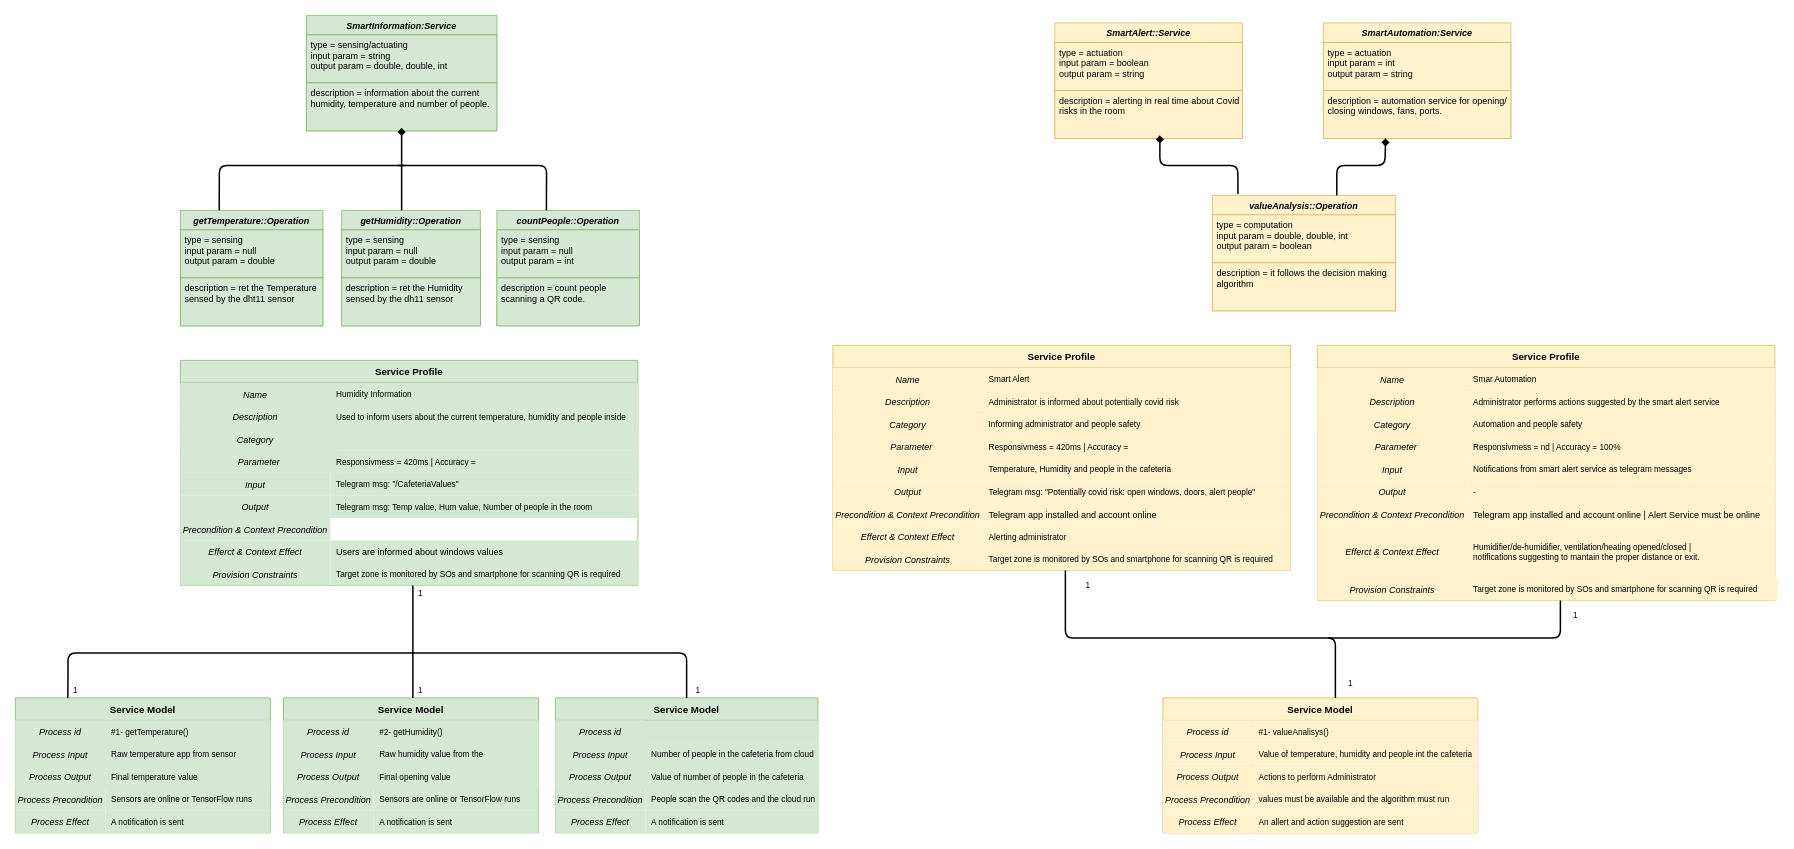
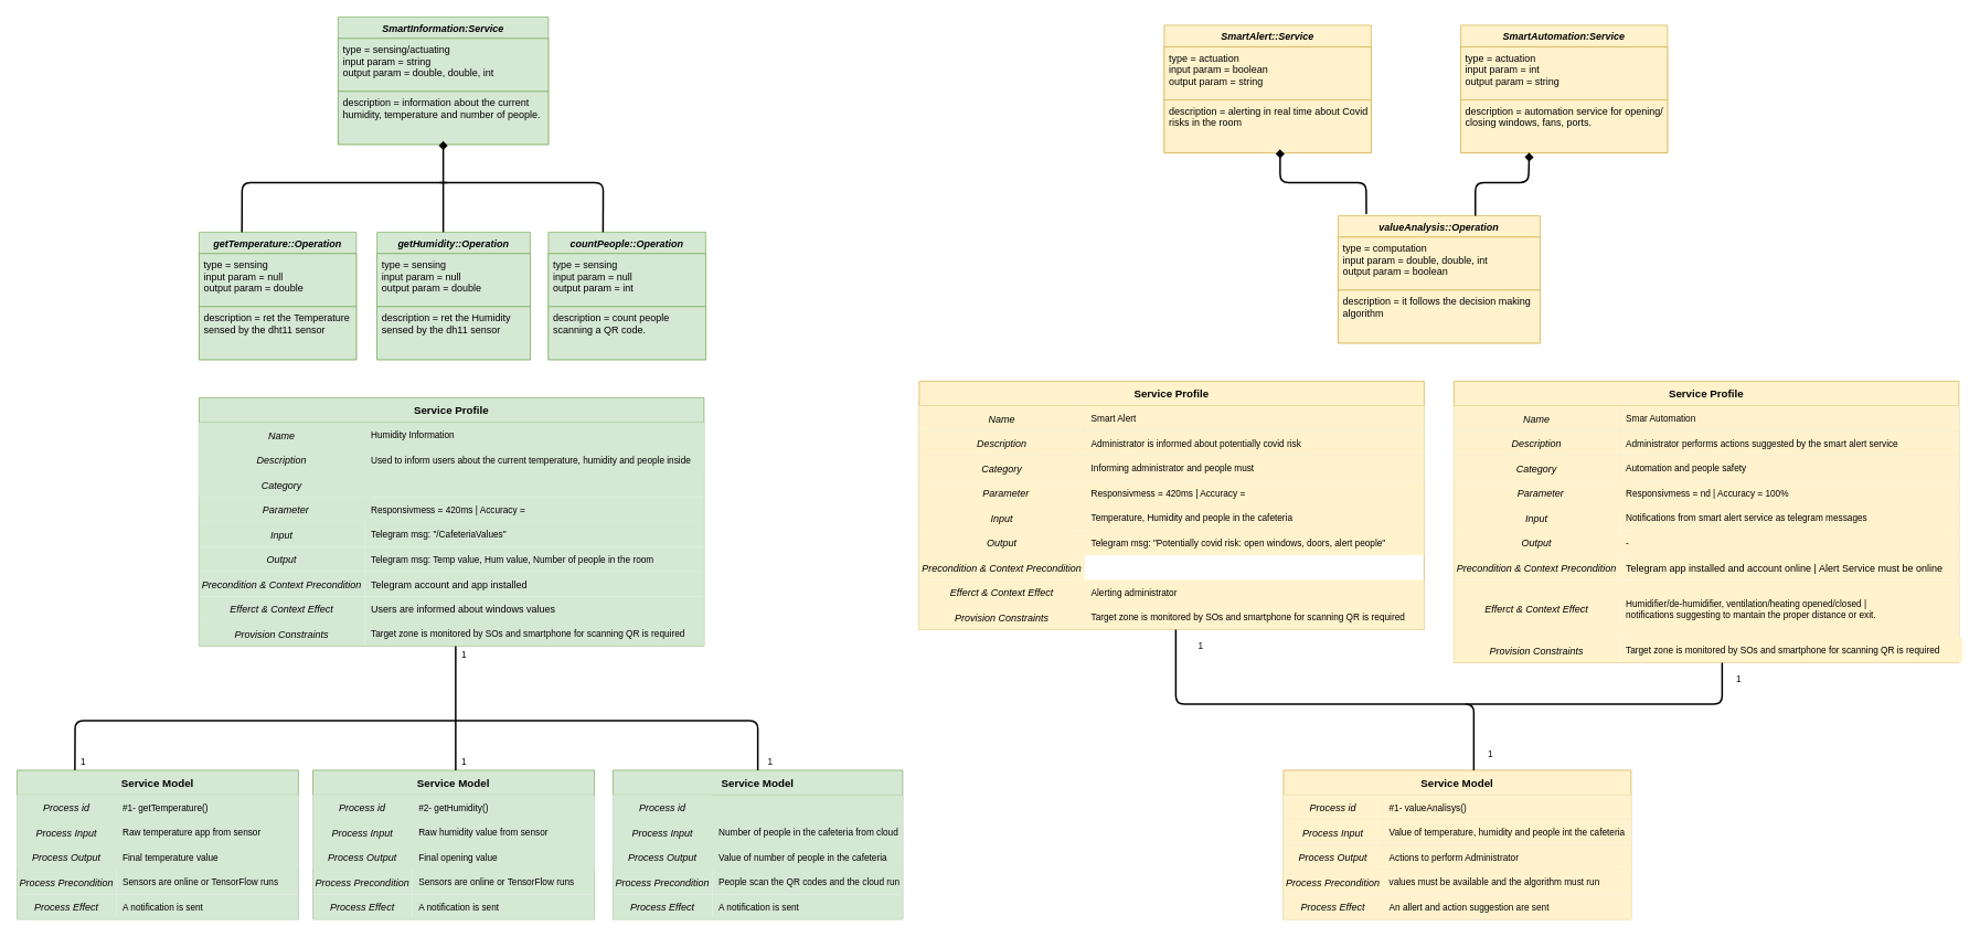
- <mxCell id="58" value="Informing administrator and people safety" style="shape=partialRectangle;connectable=0;fillColor=#fff2cc;top=0;left=0;bottom=0;right=0;align=left;spacingLeft=6;overflow=hidden;strokeColor=#d6b656;fontSize=11;" parent="56" vertex="1"><mxGeometry x="200.0" width="410.0" height="30" as="geometry" /></mxCell>
+ <mxCell id="58" value="Informing administrator and people must" style="shape=partialRectangle;connectable=0;fillColor=#fff2cc;top=0;left=0;bottom=0;right=0;align=left;spacingLeft=6;overflow=hidden;strokeColor=#d6b656;fontSize=11;" parent="56" vertex="1"><mxGeometry x="200.0" width="410.0" height="30" as="geometry" /></mxCell>
- <mxCell id="67" value="Telegram app installed and account online" style="shape=partialRectangle;connectable=0;fillColor=#fff2cc;top=0;left=0;bottom=0;right=0;align=left;spacingLeft=6;overflow=hidden;strokeColor=#d6b656;" parent="1" vertex="1"><mxGeometry x="1310" y="670" width="410" height="30" as="geometry" /></mxCell>
+ <mxCell id="45" value="Telegram account and app installed" style="shape=partialRectangle;connectable=0;fillColor=#d5e8d4;top=0;left=0;bottom=0;right=0;align=left;spacingLeft=6;overflow=hidden;strokeColor=#82b366;" parent="1" vertex="1"><mxGeometry x="440" y="690" width="410" height="30" as="geometry" /></mxCell>
- <mxCell id="113" value="Raw humidity value from the" style="shape=partialRectangle;connectable=0;fillColor=#d5e8d4;top=0;left=0;bottom=0;right=0;align=left;spacingLeft=6;overflow=hidden;strokeColor=#82b366;fontSize=11;" parent="111" vertex="1"><mxGeometry x="120.0" width="220.0" height="30" as="geometry" /></mxCell>
+ <mxCell id="113" value="Raw humidity value from sensor" style="shape=partialRectangle;connectable=0;fillColor=#d5e8d4;top=0;left=0;bottom=0;right=0;align=left;spacingLeft=6;overflow=hidden;strokeColor=#82b366;fontSize=11;" parent="111" vertex="1"><mxGeometry x="120.0" width="220.0" height="30" as="geometry" /></mxCell>
